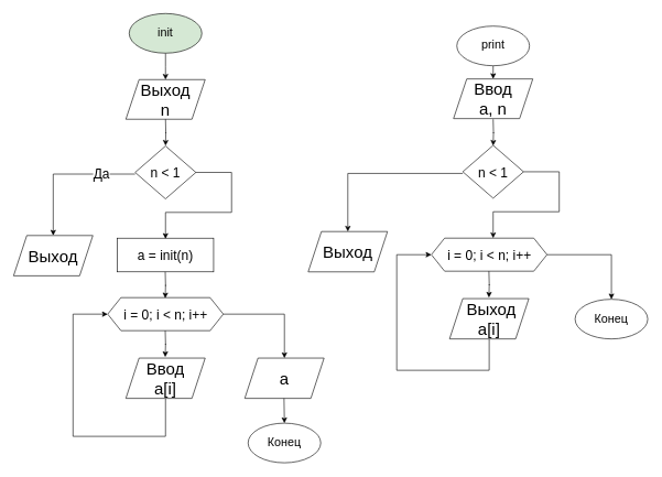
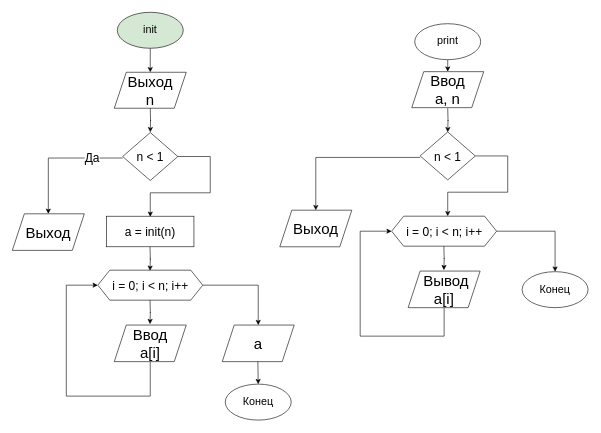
- <mxCell id="21" value="&lt;span style=&quot;font-size: 25px;&quot;&gt;&amp;nbsp;Выход&lt;br&gt;a[i]&lt;br&gt;&lt;/span&gt;" style="shape=parallelogram;perimeter=parallelogramPerimeter;whiteSpace=wrap;html=1;fixedSize=1;" parent="1" vertex="1"><mxGeometry x="680" y="451.5" width="120" height="61" as="geometry" /></mxCell>
+ <mxCell id="21" value="&lt;span style=&quot;font-size: 25px;&quot;&gt;&amp;nbsp;Вывод&lt;br&gt;a[i]&lt;br&gt;&lt;/span&gt;" style="shape=parallelogram;perimeter=parallelogramPerimeter;whiteSpace=wrap;html=1;fixedSize=1;" parent="1" vertex="1"><mxGeometry x="680" y="451.5" width="120" height="61" as="geometry" /></mxCell>
